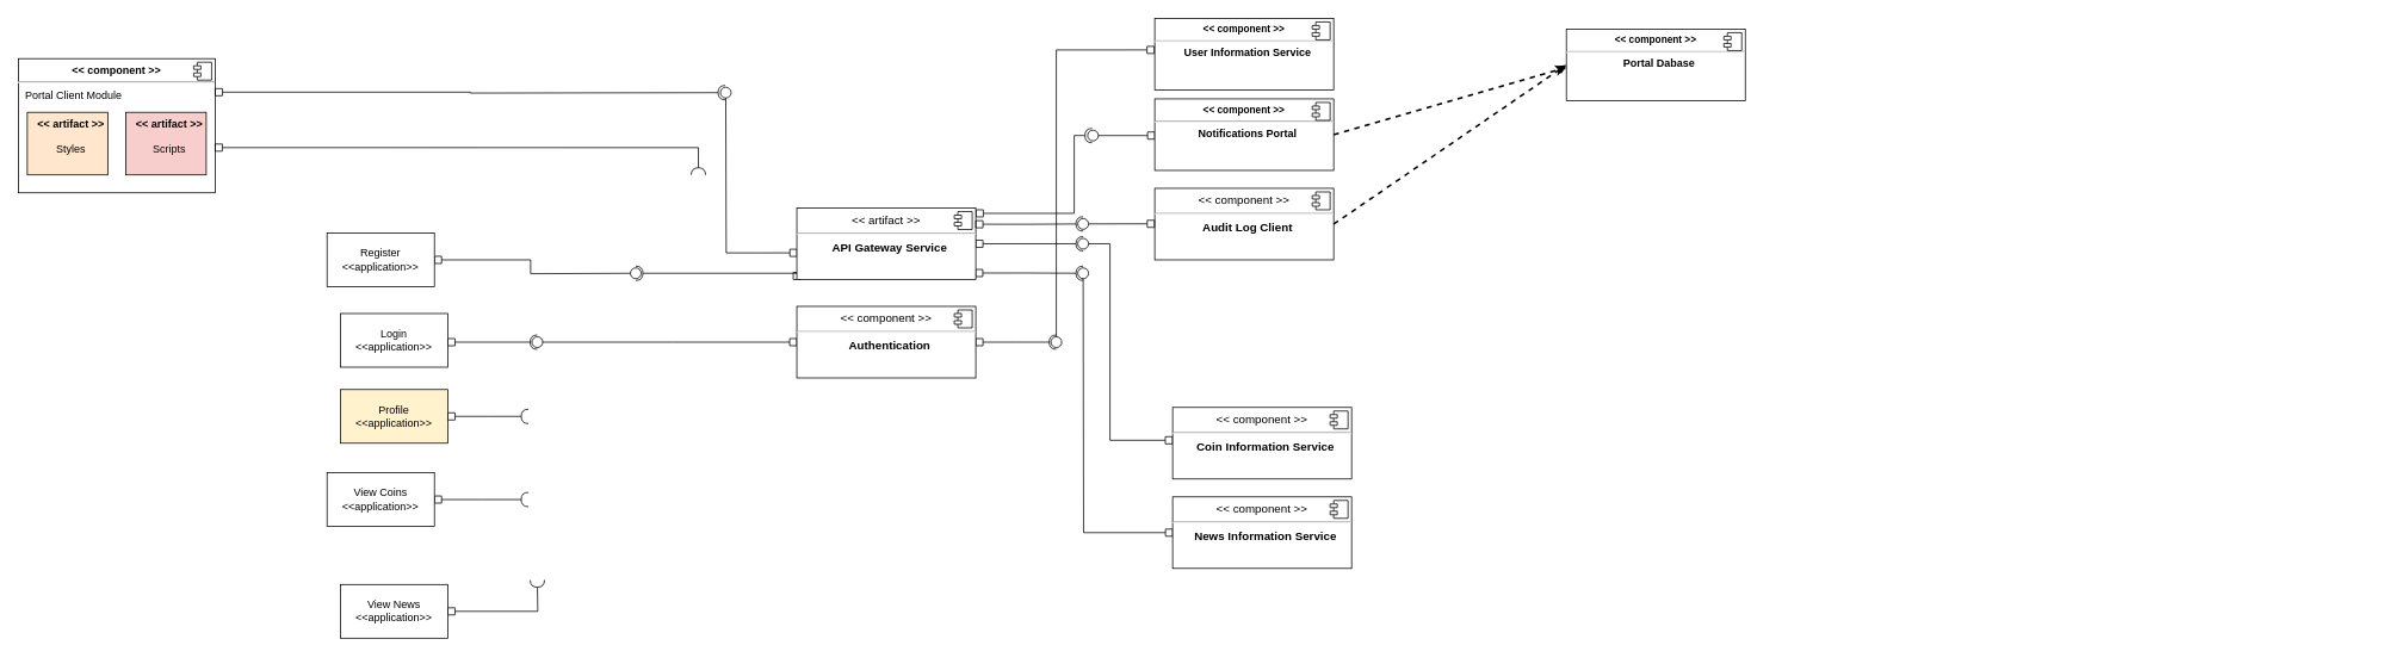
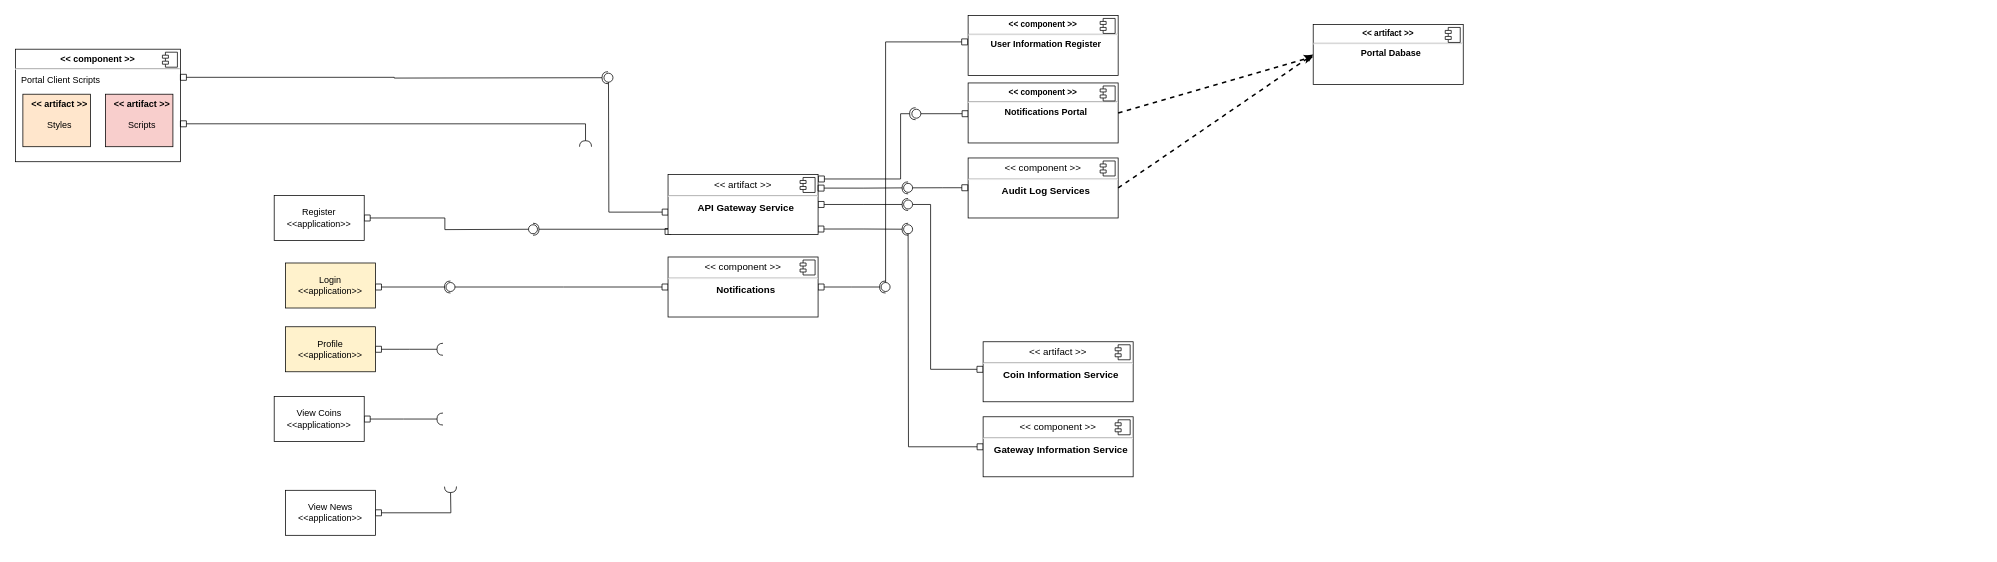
- <mxCell id="13" value="&lt;p style=&quot;margin: 6px 0px 0px; text-align: center; font-size: 11px;&quot;&gt;&lt;b style=&quot;&quot;&gt;&lt;font style=&quot;font-size: 11px;&quot;&gt;&amp;lt;&amp;lt; component &amp;gt;&amp;gt;&lt;/font&gt;&lt;/b&gt;&lt;/p&gt;&lt;hr style=&quot;font-size: 11px;&quot;&gt;&lt;p style=&quot;text-align: center; margin: 0px 0px 0px 8px;&quot;&gt;&lt;b&gt;User Information Service&lt;/b&gt;&lt;/p&gt;" style="align=left;overflow=fill;html=1;dropTarget=0;" vertex="1" parent="1"><mxGeometry x="1290" y="20" width="200" height="80" as="geometry" /></mxCell>
+ <mxCell id="13" value="&lt;p style=&quot;margin: 6px 0px 0px; text-align: center; font-size: 11px;&quot;&gt;&lt;b style=&quot;&quot;&gt;&lt;font style=&quot;font-size: 11px;&quot;&gt;&amp;lt;&amp;lt; component &amp;gt;&amp;gt;&lt;/font&gt;&lt;/b&gt;&lt;/p&gt;&lt;hr style=&quot;font-size: 11px;&quot;&gt;&lt;p style=&quot;text-align: center; margin: 0px 0px 0px 8px;&quot;&gt;&lt;b&gt;User Information Register&lt;/b&gt;&lt;/p&gt;" style="align=left;overflow=fill;html=1;dropTarget=0;" vertex="1" parent="1"><mxGeometry x="1290" y="20" width="200" height="80" as="geometry" /></mxCell>
- <mxCell id="31" value="&lt;p style=&quot;margin: 6px 0px 0px; text-align: center; font-size: 11px;&quot;&gt;&lt;b style=&quot;&quot;&gt;&lt;font style=&quot;font-size: 11px;&quot;&gt;&amp;lt;&amp;lt; component &amp;gt;&amp;gt;&lt;/font&gt;&lt;/b&gt;&lt;/p&gt;&lt;hr style=&quot;font-size: 11px;&quot;&gt;&lt;p style=&quot;text-align: center; margin: 0px 0px 0px 8px;&quot;&gt;&lt;b&gt;Portal Dabase&lt;/b&gt;&lt;/p&gt;" style="align=left;overflow=fill;html=1;dropTarget=0;" vertex="1" parent="1"><mxGeometry x="1750" y="32" width="200" height="80" as="geometry" /></mxCell>
+ <mxCell id="31" value="&lt;p style=&quot;margin: 6px 0px 0px; text-align: center; font-size: 11px;&quot;&gt;&lt;b style=&quot;&quot;&gt;&lt;font style=&quot;font-size: 11px;&quot;&gt;&amp;lt;&amp;lt; artifact &amp;gt;&amp;gt;&lt;/font&gt;&lt;/b&gt;&lt;/p&gt;&lt;hr style=&quot;font-size: 11px;&quot;&gt;&lt;p style=&quot;text-align: center; margin: 0px 0px 0px 8px;&quot;&gt;&lt;b&gt;Portal Dabase&lt;/b&gt;&lt;/p&gt;" style="align=left;overflow=fill;html=1;dropTarget=0;" vertex="1" parent="1"><mxGeometry x="1750" y="32" width="200" height="80" as="geometry" /></mxCell>
- <mxCell id="2" value="&lt;p style=&quot;margin:0px;margin-top:6px;text-align:center;&quot;&gt;&lt;b&gt;&amp;lt;&amp;lt; component &amp;gt;&amp;gt;&lt;/b&gt;&lt;/p&gt;&lt;hr&gt;&lt;p style=&quot;margin:0px;margin-left:8px;&quot;&gt;Portal Client Module&lt;/p&gt;" style="align=left;overflow=fill;html=1;dropTarget=0;" vertex="1" parent="1"><mxGeometry x="20" y="65" width="220" height="150" as="geometry" /></mxCell>
+ <mxCell id="2" value="&lt;p style=&quot;margin:0px;margin-top:6px;text-align:center;&quot;&gt;&lt;b&gt;&amp;lt;&amp;lt; component &amp;gt;&amp;gt;&lt;/b&gt;&lt;/p&gt;&lt;hr&gt;&lt;p style=&quot;margin:0px;margin-left:8px;&quot;&gt;Portal Client Scripts&lt;/p&gt;" style="align=left;overflow=fill;html=1;dropTarget=0;" vertex="1" parent="1"><mxGeometry x="20" y="65" width="220" height="150" as="geometry" /></mxCell>
- <mxCell id="22" value="&lt;p style=&quot;margin: 6px 0px 0px; font-size: 13px;&quot;&gt;&lt;span style=&quot;font-size: 13px;&quot;&gt;&lt;font style=&quot;font-size: 13px;&quot;&gt;&amp;lt;&amp;lt; component &amp;gt;&amp;gt;&lt;/font&gt;&lt;/span&gt;&lt;/p&gt;&lt;hr style=&quot;font-size: 13px;&quot;&gt;&lt;p style=&quot;margin: 0px 0px 0px 8px; font-size: 13px;&quot;&gt;&lt;b&gt;Audit Log Client&lt;/b&gt;&lt;/p&gt;" style="align=center;overflow=fill;html=1;dropTarget=0;fontStyle=0;fontSize=13;" vertex="1" parent="1"><mxGeometry x="1290" y="210" width="200" height="80" as="geometry" /></mxCell>
+ <mxCell id="22" value="&lt;p style=&quot;margin: 6px 0px 0px; font-size: 13px;&quot;&gt;&lt;span style=&quot;font-size: 13px;&quot;&gt;&lt;font style=&quot;font-size: 13px;&quot;&gt;&amp;lt;&amp;lt; component &amp;gt;&amp;gt;&lt;/font&gt;&lt;/span&gt;&lt;/p&gt;&lt;hr style=&quot;font-size: 13px;&quot;&gt;&lt;p style=&quot;margin: 0px 0px 0px 8px; font-size: 13px;&quot;&gt;&lt;b&gt;Audit Log Services&lt;/b&gt;&lt;/p&gt;" style="align=center;overflow=fill;html=1;dropTarget=0;fontStyle=0;fontSize=13;" vertex="1" parent="1"><mxGeometry x="1290" y="210" width="200" height="80" as="geometry" /></mxCell>
- <mxCell id="20" value="&lt;p style=&quot;margin: 6px 0px 0px; font-size: 13px;&quot;&gt;&lt;span style=&quot;font-size: 13px;&quot;&gt;&lt;font style=&quot;font-size: 13px;&quot;&gt;&amp;lt;&amp;lt; component &amp;gt;&amp;gt;&lt;/font&gt;&lt;/span&gt;&lt;/p&gt;&lt;hr style=&quot;font-size: 13px;&quot;&gt;&lt;p style=&quot;margin: 0px 0px 0px 8px; font-size: 13px;&quot;&gt;&lt;b&gt;Authentication&lt;/b&gt;&lt;/p&gt;" style="align=center;overflow=fill;html=1;dropTarget=0;fontStyle=0;fontSize=13;" vertex="1" parent="1"><mxGeometry x="890" y="342" width="200" height="80" as="geometry" /></mxCell>
+ <mxCell id="20" value="&lt;p style=&quot;margin: 6px 0px 0px; font-size: 13px;&quot;&gt;&lt;span style=&quot;font-size: 13px;&quot;&gt;&lt;font style=&quot;font-size: 13px;&quot;&gt;&amp;lt;&amp;lt; component &amp;gt;&amp;gt;&lt;/font&gt;&lt;/span&gt;&lt;/p&gt;&lt;hr style=&quot;font-size: 13px;&quot;&gt;&lt;p style=&quot;margin: 0px 0px 0px 8px; font-size: 13px;&quot;&gt;&lt;b&gt;Notifications&lt;/b&gt;&lt;/p&gt;" style="align=center;overflow=fill;html=1;dropTarget=0;fontStyle=0;fontSize=13;" vertex="1" parent="1"><mxGeometry x="890" y="342" width="200" height="80" as="geometry" /></mxCell>
- <mxCell id="41" value="&lt;div&gt;Login&lt;/div&gt;&lt;div&gt;&amp;lt;&amp;lt;application&amp;gt;&amp;gt;&lt;br&gt;&lt;/div&gt;" style="rounded=0;whiteSpace=wrap;html=1;" vertex="1" parent="1"><mxGeometry x="380" y="350" width="120" height="60" as="geometry" /></mxCell>
+ <mxCell id="41" value="&lt;div&gt;Login&lt;/div&gt;&lt;div&gt;&amp;lt;&amp;lt;application&amp;gt;&amp;gt;&lt;br&gt;&lt;/div&gt;" style="rounded=0;whiteSpace=wrap;html=1;fillColor=#fff2cc;" vertex="1" parent="1"><mxGeometry x="380" y="350" width="120" height="60" as="geometry" /></mxCell>
- <mxCell id="7" value="&lt;p style=&quot;margin: 6px 0px 0px; font-size: 13px;&quot;&gt;&lt;span style=&quot;font-size: 13px;&quot;&gt;&lt;font style=&quot;font-size: 13px;&quot;&gt;&amp;lt;&amp;lt; component &amp;gt;&amp;gt;&lt;/font&gt;&lt;/span&gt;&lt;/p&gt;&lt;hr style=&quot;font-size: 13px;&quot;&gt;&lt;p style=&quot;margin: 0px 0px 0px 8px; font-size: 13px;&quot;&gt;&lt;b&gt;Coin Information Service&lt;/b&gt;&lt;/p&gt;" style="align=center;overflow=fill;html=1;dropTarget=0;fontStyle=0;fontSize=13;" vertex="1" parent="1"><mxGeometry x="1310" y="455" width="200" height="80" as="geometry" /></mxCell>
+ <mxCell id="7" value="&lt;p style=&quot;margin: 6px 0px 0px; font-size: 13px;&quot;&gt;&lt;span style=&quot;font-size: 13px;&quot;&gt;&lt;font style=&quot;font-size: 13px;&quot;&gt;&amp;lt;&amp;lt; artifact &amp;gt;&amp;gt;&lt;/font&gt;&lt;/span&gt;&lt;/p&gt;&lt;hr style=&quot;font-size: 13px;&quot;&gt;&lt;p style=&quot;margin: 0px 0px 0px 8px; font-size: 13px;&quot;&gt;&lt;b&gt;Coin Information Service&lt;/b&gt;&lt;/p&gt;" style="align=center;overflow=fill;html=1;dropTarget=0;fontStyle=0;fontSize=13;" vertex="1" parent="1"><mxGeometry x="1310" y="455" width="200" height="80" as="geometry" /></mxCell>
- <mxCell id="10" value="&lt;p style=&quot;margin: 6px 0px 0px; font-size: 13px;&quot;&gt;&lt;span style=&quot;font-size: 13px;&quot;&gt;&lt;font style=&quot;font-size: 13px;&quot;&gt;&amp;lt;&amp;lt; component &amp;gt;&amp;gt;&lt;/font&gt;&lt;/span&gt;&lt;/p&gt;&lt;hr style=&quot;font-size: 13px;&quot;&gt;&lt;p style=&quot;margin: 0px 0px 0px 8px; font-size: 13px;&quot;&gt;&lt;b&gt;News Information Service&lt;/b&gt;&lt;/p&gt;" style="align=center;overflow=fill;html=1;dropTarget=0;fontStyle=0;fontSize=13;" vertex="1" parent="1"><mxGeometry x="1310" y="555" width="200" height="80" as="geometry" /></mxCell>
+ <mxCell id="10" value="&lt;p style=&quot;margin: 6px 0px 0px; font-size: 13px;&quot;&gt;&lt;span style=&quot;font-size: 13px;&quot;&gt;&lt;font style=&quot;font-size: 13px;&quot;&gt;&amp;lt;&amp;lt; component &amp;gt;&amp;gt;&lt;/font&gt;&lt;/span&gt;&lt;/p&gt;&lt;hr style=&quot;font-size: 13px;&quot;&gt;&lt;p style=&quot;margin: 0px 0px 0px 8px; font-size: 13px;&quot;&gt;&lt;b&gt;Gateway Information Service&lt;/b&gt;&lt;/p&gt;" style="align=center;overflow=fill;html=1;dropTarget=0;fontStyle=0;fontSize=13;" vertex="1" parent="1"><mxGeometry x="1310" y="555" width="200" height="80" as="geometry" /></mxCell>
